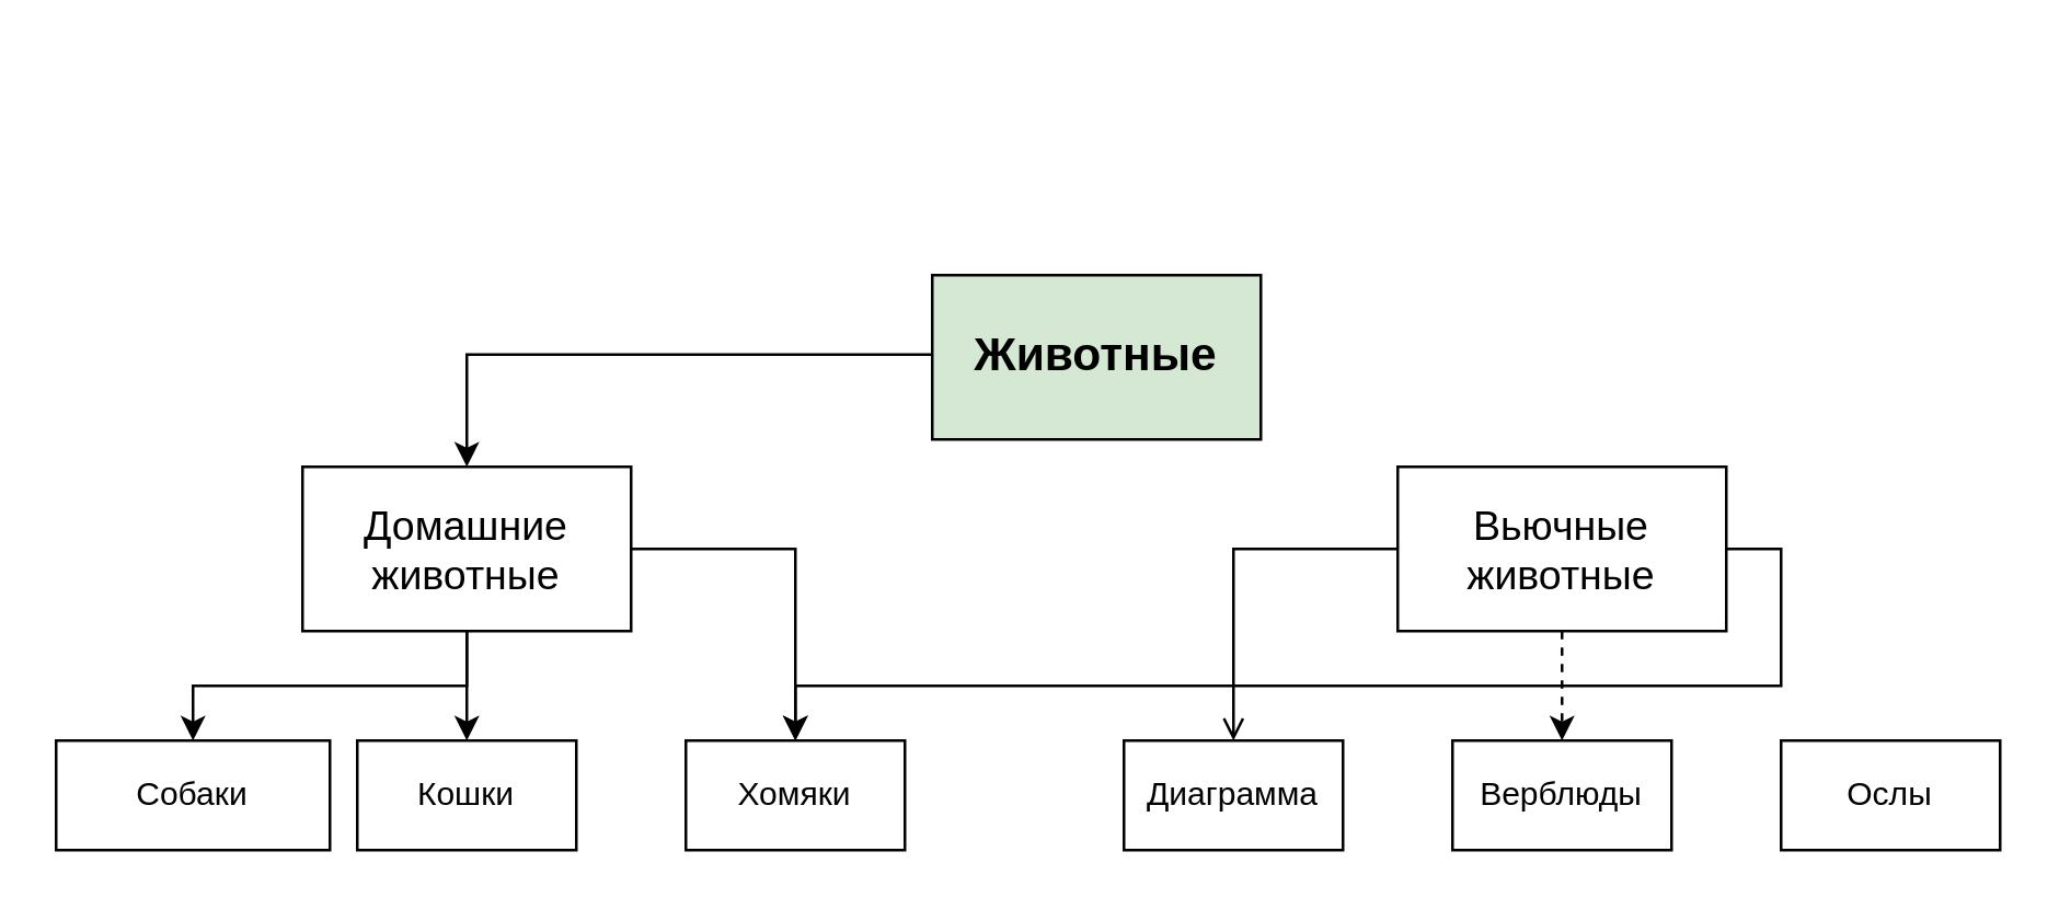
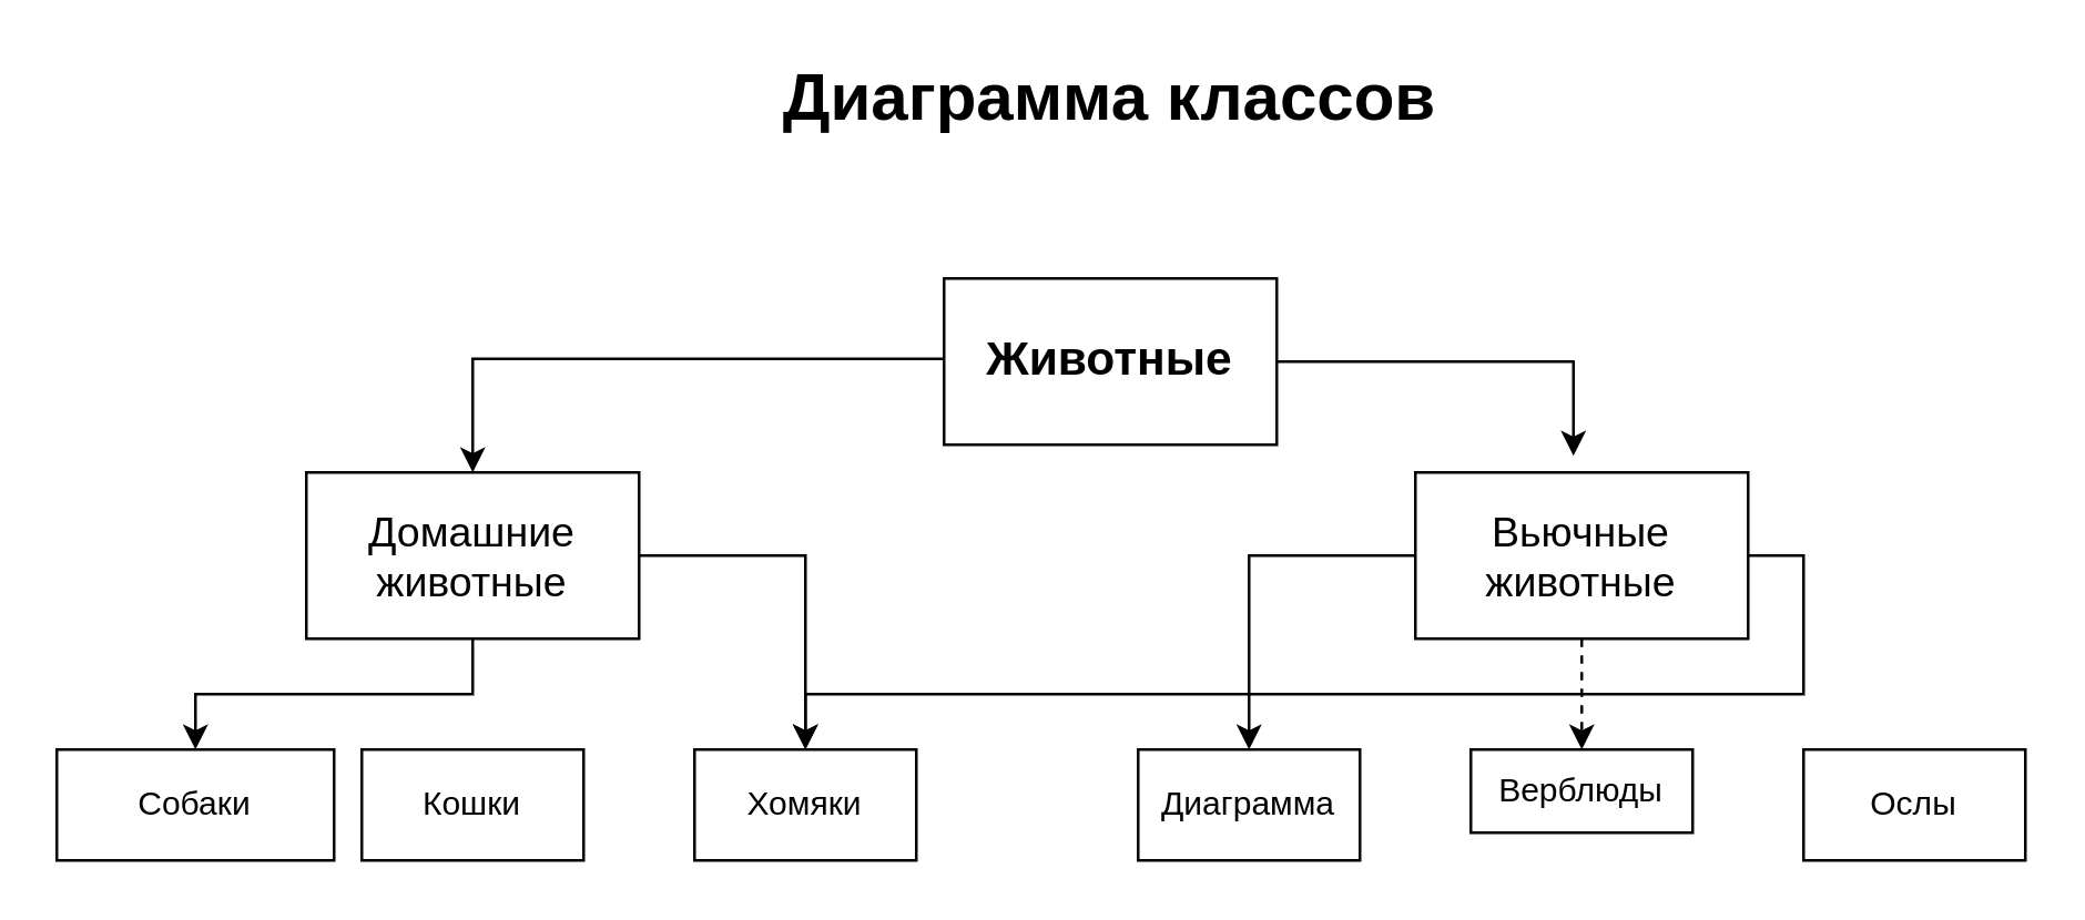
+ <mxCell id="19" value="&lt;font style=&quot;font-size: 24px;&quot;&gt;Диаграмма классов&lt;/font&gt;" style="text;html=1;align=center;verticalAlign=middle;whiteSpace=wrap;rounded=0;fontStyle=1" vertex="1" parent="1"><mxGeometry x="237" y="20" width="326" height="30" as="geometry" /></mxCell>
- <mxCell id="3" value="Животные" style="rounded=0;whiteSpace=wrap;html=1;fontStyle=1;fontSize=17;fillColor=#d5e8d4;" vertex="1" parent="1"><mxGeometry x="340" y="100" width="120" height="60" as="geometry" /></mxCell>
+ <mxCell id="3" value="Животные" style="rounded=0;whiteSpace=wrap;html=1;fontStyle=1;fontSize=17;" vertex="1" parent="1"><mxGeometry x="340" y="100" width="120" height="60" as="geometry" /></mxCell>
+ <mxCell id="12" style="edgeStyle=orthogonalEdgeStyle;rounded=0;orthogonalLoop=1;jettySize=auto;html=1;exitX=1;exitY=0.5;exitDx=0;exitDy=0;entryX=0.475;entryY=-0.1;entryDx=0;entryDy=0;entryPerimeter=0;" edge="1" parent="1" source="3" target="11"><mxGeometry relative="1" as="geometry" /></mxCell>
- <mxCell id="6" style="edgeStyle=orthogonalEdgeStyle;rounded=0;orthogonalLoop=1;jettySize=auto;html=1;entryX=0.5;entryY=0;entryDx=0;entryDy=0;" edge="1" parent="1" source="7" target="14"><mxGeometry relative="1" as="geometry" /></mxCell>
- <mxCell id="8" style="edgeStyle=orthogonalEdgeStyle;rounded=0;orthogonalLoop=1;jettySize=auto;html=1;exitX=0;exitY=0.5;exitDx=0;exitDy=0;entryX=0.5;entryY=0;entryDx=0;entryDy=0;endArrow=open;" edge="1" parent="1" source="11" target="16"><mxGeometry relative="1" as="geometry" /></mxCell>
+ <mxCell id="8" style="edgeStyle=orthogonalEdgeStyle;rounded=0;orthogonalLoop=1;jettySize=auto;html=1;exitX=0;exitY=0.5;exitDx=0;exitDy=0;entryX=0.5;entryY=0;entryDx=0;entryDy=0;" edge="1" parent="1" source="11" target="16"><mxGeometry relative="1" as="geometry" /></mxCell>
- <mxCell id="17" value="Верблюды" style="rounded=0;whiteSpace=wrap;html=1;" vertex="1" parent="1"><mxGeometry x="530" y="270" width="80" height="40" as="geometry" /></mxCell>
+ <mxCell id="17" value="Верблюды" style="rounded=0;whiteSpace=wrap;html=1;" vertex="1" parent="1"><mxGeometry x="530" y="270" width="80" height="30" as="geometry" /></mxCell>
